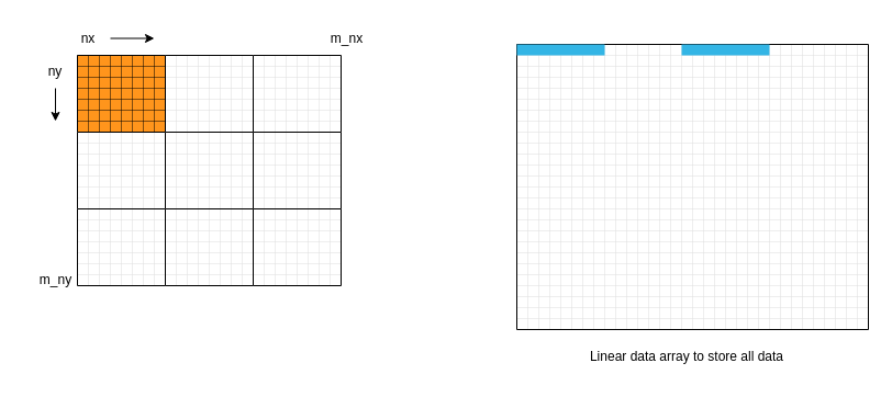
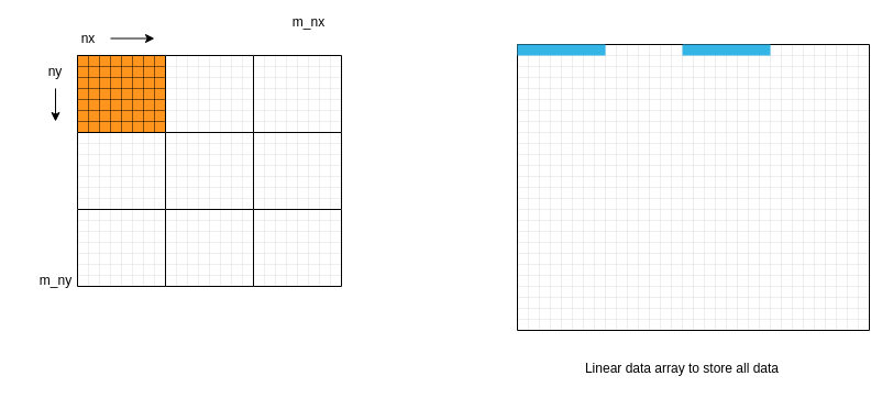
- <mxCell id="18" value="m_nx" style="text;html=1;align=center;verticalAlign=middle;resizable=0;points=[];autosize=1;strokeColor=none;fillColor=none;" vertex="1" parent="1"><mxGeometry x="290" y="20" width="50" height="30" as="geometry" /></mxCell>
+ <mxCell id="18" value="m_nx" style="text;html=1;align=center;verticalAlign=middle;resizable=0;points=[];autosize=1;strokeColor=none;fillColor=none;" vertex="1" parent="1"><mxGeometry x="255" y="5" width="50" height="30" as="geometry" /></mxCell>
- <mxCell id="20" value="Linear data array to store all data" style="text;html=1;strokeColor=none;fillColor=none;align=center;verticalAlign=middle;whiteSpace=wrap;rounded=0;" vertex="1" parent="1"><mxGeometry x="460" y="310" width="330" height="30" as="geometry" /></mxCell>
+ <mxCell id="20" value="Linear data array to store all data" style="text;html=1;strokeColor=none;fillColor=none;align=center;verticalAlign=middle;whiteSpace=wrap;rounded=0;" vertex="1" parent="1"><mxGeometry x="455" y="320" width="330" height="30" as="geometry" /></mxCell>
